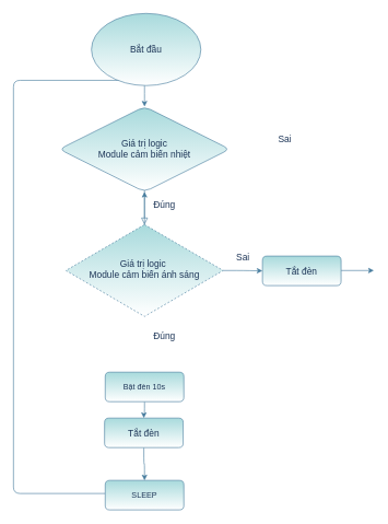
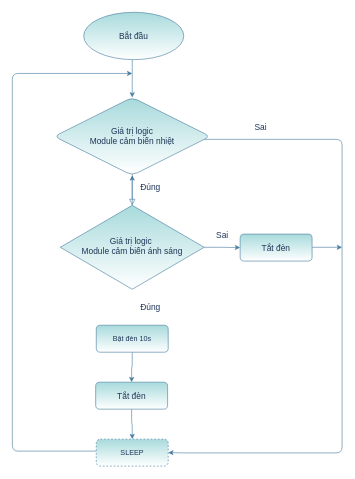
- <mxCell id="11" value="Bắt đầu" style="ellipse;whiteSpace=wrap;html=1;rounded=1;shadow=0;fontColor=#1D3557;strokeColor=#457B9D;strokeWidth=1;fillColor=#A8DADC;glass=0;gradientColor=#ffffff;fontSize=14;" parent="1" vertex="1"><mxGeometry x="139" y="20" width="167" height="110" as="geometry" /></mxCell>
+ <mxCell id="11" value="Bắt đầu" style="ellipse;whiteSpace=wrap;html=1;rounded=1;shadow=0;fontColor=#1D3557;strokeColor=#457B9D;strokeWidth=1;fillColor=#A8DADC;glass=0;gradientColor=#ffffff;fontSize=14;" parent="1" vertex="1"><mxGeometry x="139" y="20" width="167" height="79" as="geometry" /></mxCell>
+ <mxCell id="12" style="edgeStyle=orthogonalEdgeStyle;curved=0;rounded=1;sketch=0;orthogonalLoop=1;jettySize=auto;html=1;strokeColor=#457B9D;fillColor=#A8DADC;fontSize=14;fontColor=#1D3557;entryX=1;entryY=0.5;entryDx=0;entryDy=0;" parent="1" source="13" target="9" edge="1"><mxGeometry relative="1" as="geometry"><mxPoint x="290" y="702" as="targetPoint" /><Array as="points"><mxPoint x="570" y="232" /><mxPoint x="570" y="755" /><mxPoint x="306" y="755" /></Array></mxGeometry></mxCell>
- <mxCell id="5" value="&lt;span style=&quot;font-size: 14px;&quot;&gt;Giá trị logic&amp;nbsp;&lt;/span&gt;&lt;br style=&quot;font-size: 14px;&quot;&gt;&lt;span style=&quot;font-size: 14px;&quot;&gt;Module cảm biến ánh sáng&lt;/span&gt;" style="rhombus;whiteSpace=wrap;html=1;shadow=0;fontFamily=Helvetica;fontSize=14;align=center;strokeWidth=1;spacing=6;spacingTop=-4;fillColor=#A8DADC;strokeColor=#457B9D;fontColor=#1D3557;gradientColor=#ffffff;dashed=1;" parent="1" vertex="1"><mxGeometry x="100" y="342" width="240" height="140" as="geometry" /></mxCell>
+ <mxCell id="5" value="&lt;span style=&quot;font-size: 14px;&quot;&gt;Giá trị logic&amp;nbsp;&lt;/span&gt;&lt;br style=&quot;font-size: 14px;&quot;&gt;&lt;span style=&quot;font-size: 14px;&quot;&gt;Module cảm biến ánh sáng&lt;/span&gt;" style="rhombus;whiteSpace=wrap;html=1;shadow=0;fontFamily=Helvetica;fontSize=14;align=center;strokeWidth=1;spacing=6;spacingTop=-4;fillColor=#A8DADC;strokeColor=#457B9D;fontColor=#1D3557;gradientColor=#ffffff;" parent="1" vertex="1"><mxGeometry x="100" y="342" width="240" height="140" as="geometry" /></mxCell>
- <mxCell id="16" value="Bật đèn 10s" style="rounded=1;whiteSpace=wrap;html=1;fontSize=12;glass=0;strokeWidth=1;shadow=0;fillColor=#A8DADC;strokeColor=#457B9D;fontColor=#1D3557;gradientColor=#ffffff;" parent="1" vertex="1"><mxGeometry x="160" y="567" width="120" height="45" as="geometry" /></mxCell>
+ <mxCell id="16" value="Bật đèn 10s" style="rounded=1;whiteSpace=wrap;html=1;fontSize=12;glass=0;strokeWidth=1;shadow=0;fillColor=#A8DADC;strokeColor=#457B9D;fontColor=#1D3557;gradientColor=#ffffff;" parent="1" vertex="1"><mxGeometry x="160" y="542" width="120" height="45" as="geometry" /></mxCell>
- <mxCell id="9" value="SLEEP" style="rounded=1;whiteSpace=wrap;html=1;fontSize=12;glass=0;strokeWidth=1;shadow=0;fillColor=#A8DADC;strokeColor=#457B9D;fontColor=#1D3557;gradientColor=#ffffff;" parent="1" vertex="1"><mxGeometry x="160" y="732" width="120" height="45" as="geometry" /></mxCell>
+ <mxCell id="9" value="SLEEP" style="rounded=1;whiteSpace=wrap;html=1;fontSize=12;glass=0;strokeWidth=1;shadow=0;fillColor=#A8DADC;strokeColor=#457B9D;fontColor=#1D3557;gradientColor=#ffffff;dashed=1;" parent="1" vertex="1"><mxGeometry x="160" y="732" width="120" height="45" as="geometry" /></mxCell>
